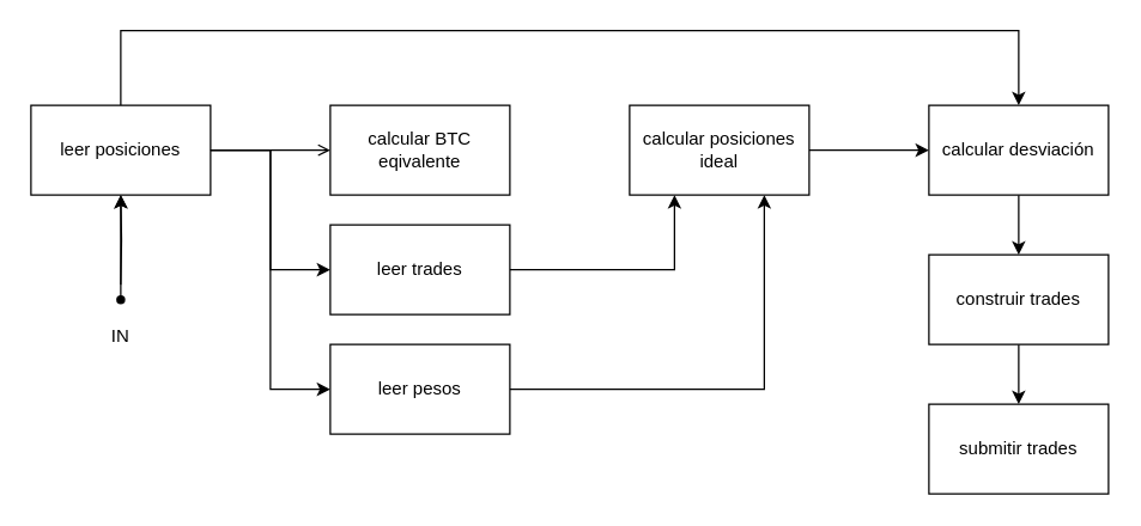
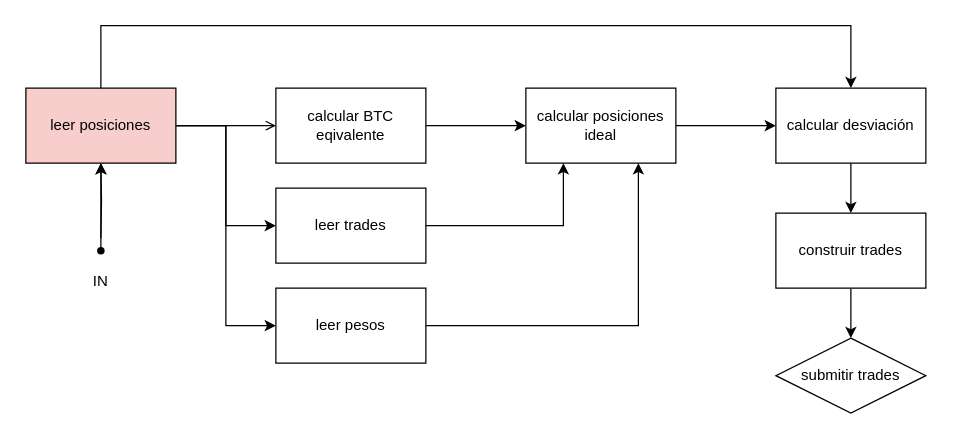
- <mxCell id="4" value="leer posiciones" style="rounded=0;whiteSpace=wrap;html=1;" parent="1" vertex="1"><mxGeometry x="20" y="70" width="120" height="60" as="geometry" /></mxCell>
+ <mxCell id="4" value="leer posiciones" style="rounded=0;whiteSpace=wrap;html=1;fillColor=#f8cecc;" parent="1" vertex="1"><mxGeometry x="20" y="70" width="120" height="60" as="geometry" /></mxCell>
+ <mxCell id="8" value="" style="edgeStyle=orthogonalEdgeStyle;rounded=0;orthogonalLoop=1;jettySize=auto;html=1;" parent="1" source="9" target="17" edge="1"><mxGeometry relative="1" as="geometry" /></mxCell>
- <mxCell id="22" value="submitir trades" style="whiteSpace=wrap;html=1;rounded=0;" parent="1" vertex="1"><mxGeometry x="620" y="270" width="120" height="60" as="geometry" /></mxCell>
+ <mxCell id="22" value="submitir trades" style="rhombus;whiteSpace=wrap;html=1;" parent="1" vertex="1"><mxGeometry x="620" y="270" width="120" height="60" as="geometry" /></mxCell>
